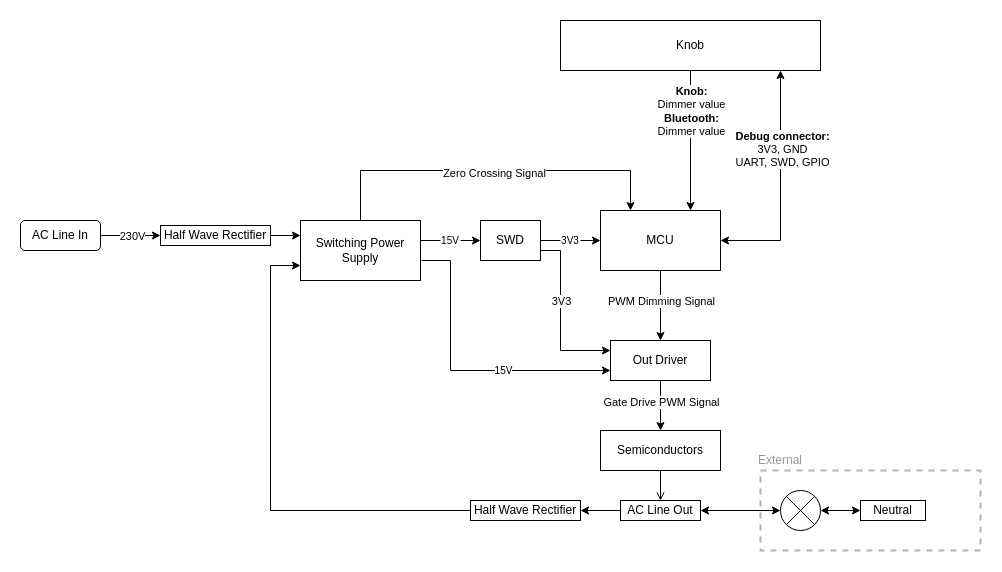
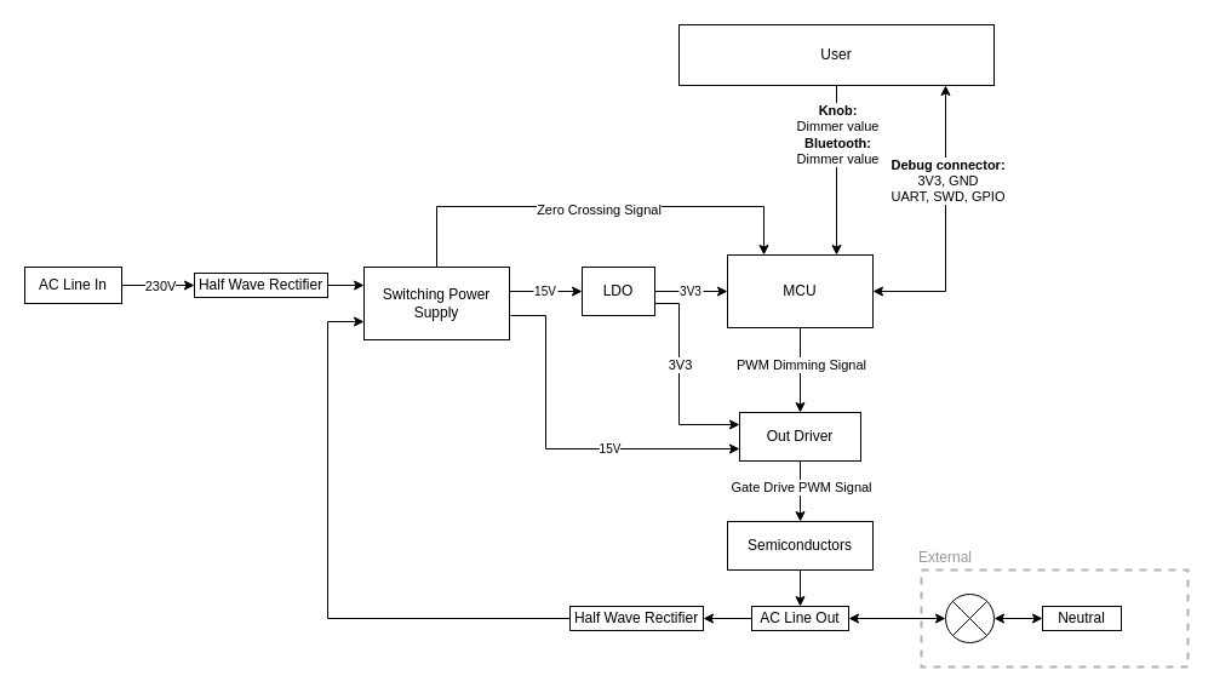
- <mxCell id="16" value="Knob" style="rounded=0;whiteSpace=wrap;html=1;" vertex="1" parent="1"><mxGeometry x="560" y="20" width="260" height="50" as="geometry" /></mxCell>
+ <mxCell id="16" value="User" style="rounded=0;whiteSpace=wrap;html=1;" vertex="1" parent="1"><mxGeometry x="560" y="20" width="260" height="50" as="geometry" /></mxCell>
- <mxCell id="23" value="AC Line In" style="whiteSpace=wrap;html=1;rounded=1;" vertex="1" parent="1"><mxGeometry x="20" y="220" width="80" height="30" as="geometry" /></mxCell>
+ <mxCell id="23" value="AC Line In" style="rounded=0;whiteSpace=wrap;html=1;" vertex="1" parent="1"><mxGeometry x="20" y="220" width="80" height="30" as="geometry" /></mxCell>
- <mxCell id="3" value="SWD" style="rounded=0;whiteSpace=wrap;html=1;" vertex="1" parent="1"><mxGeometry x="480" y="220" width="60" height="40" as="geometry" /></mxCell>
+ <mxCell id="3" value="LDO" style="rounded=0;whiteSpace=wrap;html=1;" vertex="1" parent="1"><mxGeometry x="480" y="220" width="60" height="40" as="geometry" /></mxCell>
- <mxCell id="34" value="" style="endArrow=open;html=1;exitX=0.5;exitY=1;exitDx=0;exitDy=0;entryX=0.5;entryY=0;entryDx=0;entryDy=0;" edge="1" parent="1" source="28" target="24"><mxGeometry width="50" height="50" relative="1" as="geometry"><mxPoint x="420" y="430" as="sourcePoint" /><mxPoint x="470" y="380" as="targetPoint" /></mxGeometry></mxCell>
+ <mxCell id="34" value="" style="endArrow=classic;html=1;exitX=0.5;exitY=1;exitDx=0;exitDy=0;entryX=0.5;entryY=0;entryDx=0;entryDy=0;" edge="1" parent="1" source="28" target="24"><mxGeometry width="50" height="50" relative="1" as="geometry"><mxPoint x="420" y="430" as="sourcePoint" /><mxPoint x="470" y="380" as="targetPoint" /></mxGeometry></mxCell>
